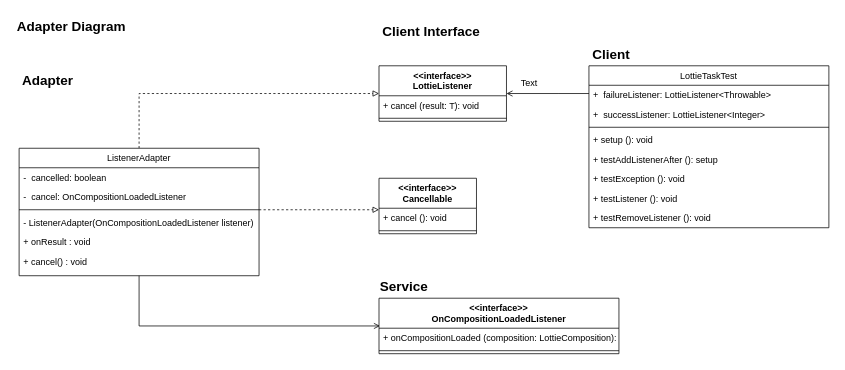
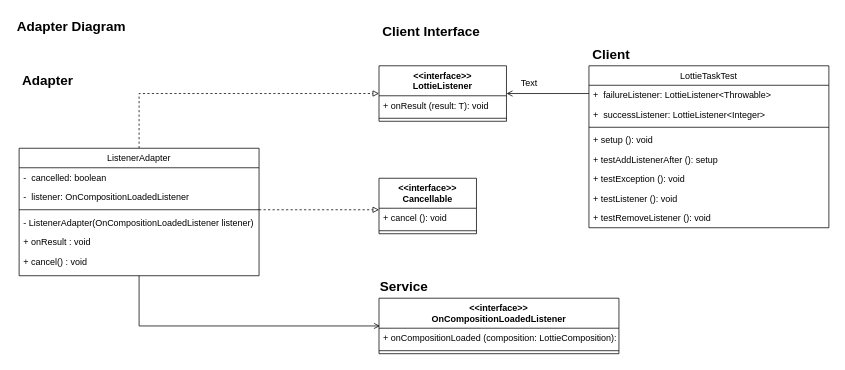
- <mxCell id="16" value="+ cancel (result: T): void" style="text;align=left;verticalAlign=top;spacingLeft=4;spacingRight=4;overflow=hidden;rotatable=0;points=[[0,0.5],[1,0.5]];portConstraint=eastwest;" parent="15" vertex="1"><mxGeometry y="40" width="170" height="26" as="geometry" /></mxCell>
+ <mxCell id="16" value="+ onResult (result: T): void" style="text;align=left;verticalAlign=top;spacingLeft=4;spacingRight=4;overflow=hidden;rotatable=0;points=[[0,0.5],[1,0.5]];portConstraint=eastwest;" parent="15" vertex="1"><mxGeometry y="40" width="170" height="26" as="geometry" /></mxCell>
- <mxCell id="6" value="-  cancel: OnCompositionLoadedListener" style="text;align=left;verticalAlign=top;spacingLeft=4;spacingRight=4;overflow=hidden;rotatable=0;points=[[0,0.5],[1,0.5]];portConstraint=eastwest;rounded=0;shadow=0;html=0;" parent="4" vertex="1"><mxGeometry y="52" width="320" height="26" as="geometry" /></mxCell>
+ <mxCell id="6" value="-  listener: OnCompositionLoadedListener" style="text;align=left;verticalAlign=top;spacingLeft=4;spacingRight=4;overflow=hidden;rotatable=0;points=[[0,0.5],[1,0.5]];portConstraint=eastwest;rounded=0;shadow=0;html=0;" parent="4" vertex="1"><mxGeometry y="52" width="320" height="26" as="geometry" /></mxCell>
